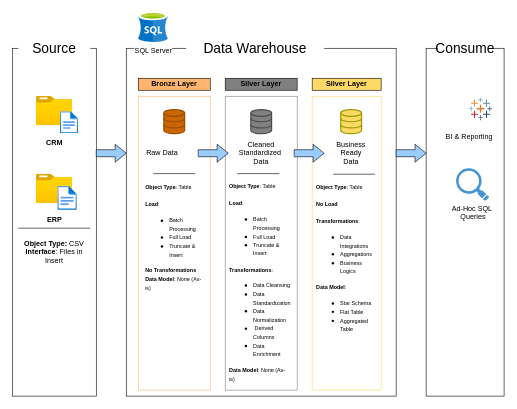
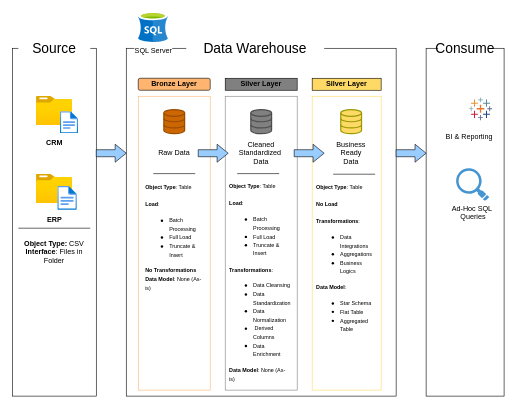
- <mxCell id="8" value="&lt;b&gt;Bronze Layer&lt;/b&gt;" style="rounded=0;whiteSpace=wrap;html=1;fillColor=#FFB570;" parent="1" vertex="1"><mxGeometry x="230" y="130" width="120" height="20" as="geometry" /></mxCell>
+ <mxCell id="8" value="&lt;b&gt;Bronze Layer&lt;/b&gt;" style="whiteSpace=wrap;html=1;fillColor=#FFB570;rounded=1;" parent="1" vertex="1"><mxGeometry x="230" y="130" width="120" height="20" as="geometry" /></mxCell>
- <mxCell id="26" value="Raw Data" style="text;html=1;align=center;verticalAlign=middle;whiteSpace=wrap;rounded=0;" parent="1" vertex="1"><mxGeometry x="240" y="240" width="60" height="30" as="geometry" /></mxCell>
+ <mxCell id="26" value="Raw Data" style="text;html=1;align=center;verticalAlign=middle;whiteSpace=wrap;rounded=0;" parent="1" vertex="1"><mxGeometry x="260" y="240" width="60" height="30" as="geometry" /></mxCell>
- <mxCell id="20" value="&lt;b&gt;Object Type: &lt;/b&gt;CSV&lt;div&gt;&lt;b&gt;Interface&lt;/b&gt;: Files in Insert&lt;/div&gt;" style="rounded=0;whiteSpace=wrap;html=1;strokeColor=none;" parent="1" vertex="1"><mxGeometry x="30" y="390" width="120" height="60" as="geometry" /></mxCell>
+ <mxCell id="20" value="&lt;b&gt;Object Type: &lt;/b&gt;CSV&lt;div&gt;&lt;b&gt;Interface&lt;/b&gt;: Files in Folder&lt;/div&gt;" style="rounded=0;whiteSpace=wrap;html=1;strokeColor=none;" parent="1" vertex="1"><mxGeometry x="30" y="390" width="120" height="60" as="geometry" /></mxCell>
